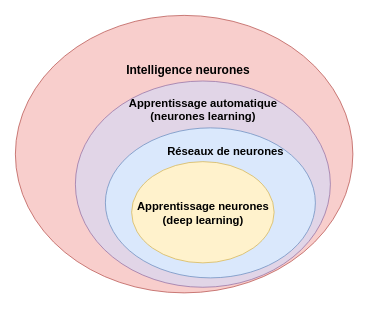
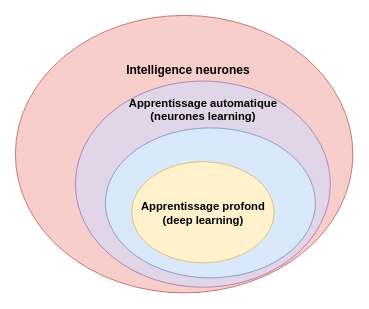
- <mxCell id="8" value="Réseaux de neurones" style="text;html=1;align=center;verticalAlign=middle;resizable=0;points=[];autosize=1;strokeColor=none;fillColor=none;fontSize=15;fontStyle=1" vertex="1" parent="1"><mxGeometry x="215" y="185" width="170" height="30" as="geometry" /></mxCell>
- <mxCell id="9" value="&lt;b&gt;&lt;font style=&quot;font-size: 15px;&quot;&gt;Apprentissage neurones&lt;/font&gt;&lt;/b&gt;&lt;div&gt;&lt;b&gt;&lt;font style=&quot;font-size: 15px;&quot;&gt;(deep learning)&lt;/font&gt;&lt;/b&gt;&lt;/div&gt;" style="text;html=1;align=center;verticalAlign=middle;resizable=0;points=[];autosize=1;strokeColor=none;fillColor=none;" vertex="1" parent="1"><mxGeometry x="175" y="257.5" width="190" height="50" as="geometry" /></mxCell>
+ <mxCell id="9" value="&lt;b&gt;&lt;font style=&quot;font-size: 15px;&quot;&gt;Apprentissage profond&lt;/font&gt;&lt;/b&gt;&lt;div&gt;&lt;b&gt;&lt;font style=&quot;font-size: 15px;&quot;&gt;(deep learning)&lt;/font&gt;&lt;/b&gt;&lt;/div&gt;" style="text;html=1;align=center;verticalAlign=middle;resizable=0;points=[];autosize=1;strokeColor=none;fillColor=none;" vertex="1" parent="1"><mxGeometry x="175" y="257.5" width="190" height="50" as="geometry" /></mxCell>
